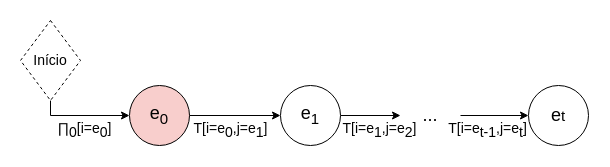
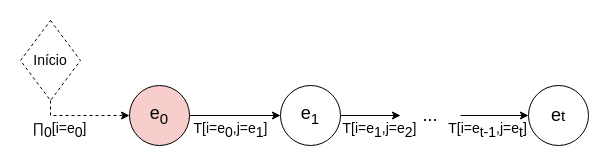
- <mxCell id="9" style="edgeStyle=orthogonalEdgeStyle;rounded=0;orthogonalLoop=1;jettySize=auto;html=1;entryX=0;entryY=0.5;entryDx=0;entryDy=0;" edge="1" parent="1" source="10" target="3"><mxGeometry relative="1" as="geometry"><Array as="points"><mxPoint x="50" y="115" /></Array></mxGeometry></mxCell>
+ <mxCell id="9" style="edgeStyle=orthogonalEdgeStyle;rounded=0;orthogonalLoop=1;jettySize=auto;html=1;entryX=0;entryY=0.5;entryDx=0;entryDy=0;dashed=1;" edge="1" parent="1" source="10" target="3"><mxGeometry relative="1" as="geometry"><Array as="points"><mxPoint x="50" y="115" /></Array></mxGeometry></mxCell>
- <mxCell id="14" value="∏&lt;sub style=&quot;border-color: var(--border-color); font-size: 14px;&quot;&gt;0&lt;/sub&gt;[i=e&lt;sub style=&quot;font-size: 14px;&quot;&gt;0&lt;/sub&gt;]" style="text;html=1;strokeColor=none;fillColor=none;align=center;verticalAlign=middle;whiteSpace=wrap;rounded=0;fontSize=14;" vertex="1" parent="1"><mxGeometry x="40" y="115" width="89" height="30" as="geometry" /></mxCell>
+ <mxCell id="14" value="∏&lt;sub style=&quot;border-color: var(--border-color); font-size: 14px;&quot;&gt;0&lt;/sub&gt;[i=e&lt;sub style=&quot;font-size: 14px;&quot;&gt;0&lt;/sub&gt;]" style="text;html=1;strokeColor=none;fillColor=none;align=center;verticalAlign=middle;whiteSpace=wrap;rounded=0;fontSize=14;" vertex="1" parent="1"><mxGeometry x="15" y="115" width="89" height="30" as="geometry" /></mxCell>
